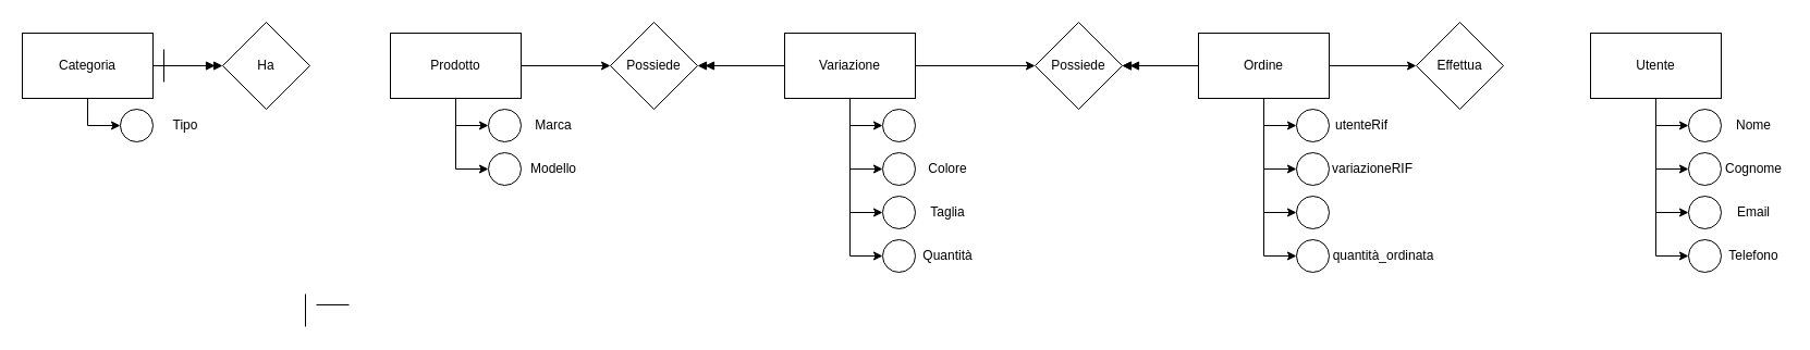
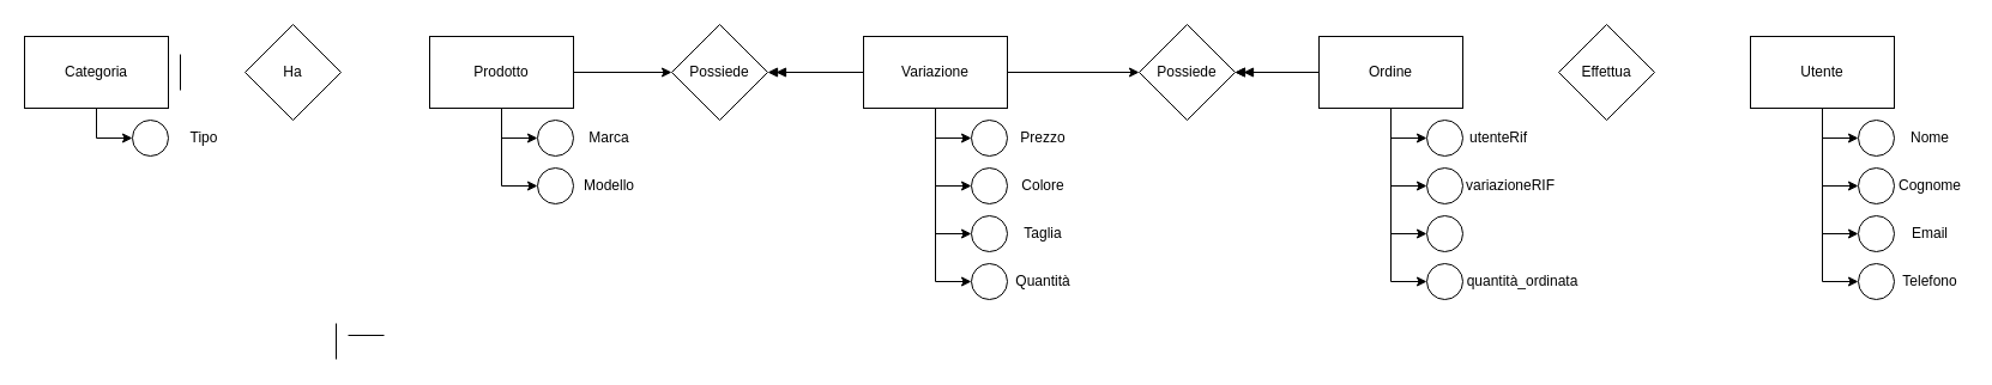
- <mxCell id="38" style="edgeStyle=orthogonalEdgeStyle;rounded=0;orthogonalLoop=1;jettySize=auto;html=1;exitX=1;exitY=0.5;exitDx=0;exitDy=0;entryX=0;entryY=0.5;entryDx=0;entryDy=0;endArrow=doubleBlock;endFill=1;" parent="1" source="39" target="43" edge="1"><mxGeometry relative="1" as="geometry" /></mxCell>
- <mxCell id="15" style="edgeStyle=orthogonalEdgeStyle;rounded=0;orthogonalLoop=1;jettySize=auto;html=1;exitX=1;exitY=0.5;exitDx=0;exitDy=0;entryX=0;entryY=0.5;entryDx=0;entryDy=0;" parent="1" source="16" target="48" edge="1"><mxGeometry relative="1" as="geometry" /></mxCell>
+ <mxCell id="60" value="Prezzo" style="text;html=1;align=center;verticalAlign=middle;whiteSpace=wrap;rounded=0;" parent="1" vertex="1"><mxGeometry x="840" y="100" width="60" height="30" as="geometry" /></mxCell>
